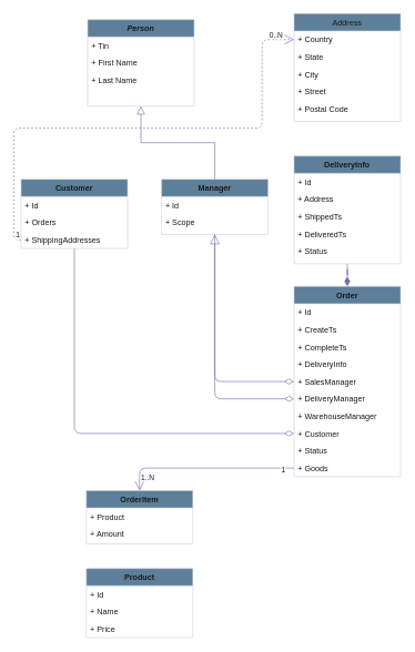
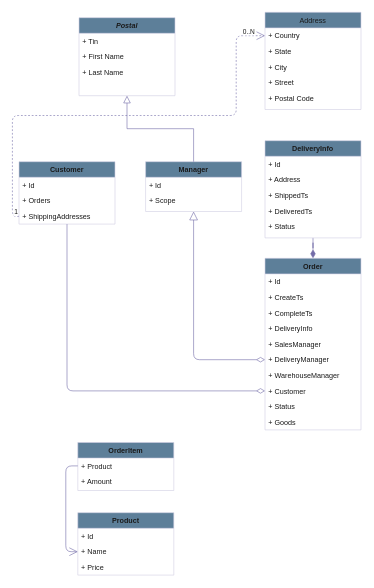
- <mxCell id="2" value="Person" style="swimlane;fontStyle=3;align=center;verticalAlign=top;childLayout=stackLayout;horizontal=1;startSize=26;horizontalStack=0;resizeParent=1;resizeLast=0;collapsible=1;marginBottom=0;rounded=0;shadow=0;strokeWidth=1;fillColor=#5D7F99;strokeColor=#D0CEE2;fontColor=#1A1A1A;" parent="1" vertex="1"><mxGeometry x="131" y="29" width="160" height="130" as="geometry"><mxRectangle x="230" y="140" width="160" height="26" as="alternateBounds" /></mxGeometry></mxCell>
+ <mxCell id="2" value="Postal" style="swimlane;fontStyle=3;align=center;verticalAlign=top;childLayout=stackLayout;horizontal=1;startSize=26;horizontalStack=0;resizeParent=1;resizeLast=0;collapsible=1;marginBottom=0;rounded=0;shadow=0;strokeWidth=1;fillColor=#5D7F99;strokeColor=#D0CEE2;fontColor=#1A1A1A;" parent="1" vertex="1"><mxGeometry x="131" y="29" width="160" height="130" as="geometry"><mxRectangle x="230" y="140" width="160" height="26" as="alternateBounds" /></mxGeometry></mxCell>
- <mxCell id="38" style="edgeStyle=orthogonalEdgeStyle;curved=0;rounded=1;sketch=0;orthogonalLoop=1;jettySize=auto;html=1;exitX=0;exitY=0.5;exitDx=0;exitDy=0;fontColor=#1A1A1A;strokeColor=#736CA8;entryX=0.5;entryY=1;entryDx=0;entryDy=0;endArrow=none;endFill=0;startArrow=diamondThin;startFill=0;endSize=12;startSize=12;" parent="1" source="26" target="10" edge="1"><mxGeometry relative="1" as="geometry"><mxPoint x="277" y="455.529" as="targetPoint" /></mxGeometry></mxCell>
- <mxCell id="51" style="edgeStyle=orthogonalEdgeStyle;curved=0;rounded=1;sketch=0;orthogonalLoop=1;jettySize=auto;html=1;fontColor=#1A1A1A;startArrow=none;startFill=0;endArrow=open;endFill=0;startSize=12;endSize=12;strokeColor=#736CA8;" parent="1" source="31" target="40" edge="1"><mxGeometry relative="1" as="geometry"><Array as="points"><mxPoint x="209" y="703" /></Array></mxGeometry></mxCell>
- <mxCell id="52" value="1" style="edgeLabel;html=1;align=center;verticalAlign=middle;resizable=0;points=[];fontColor=#1A1A1A;" parent="51" vertex="1" connectable="0"><mxGeometry x="-0.872" y="2" relative="1" as="geometry"><mxPoint as="offset" /></mxGeometry></mxCell>
- <mxCell id="53" value="1..N" style="edgeLabel;html=1;align=center;verticalAlign=middle;resizable=0;points=[];fontColor=#1A1A1A;" parent="51" vertex="1" connectable="0"><mxGeometry x="0.797" relative="1" as="geometry"><mxPoint x="11" y="6" as="offset" /></mxGeometry></mxCell>
+ <mxCell id="47" style="edgeStyle=orthogonalEdgeStyle;curved=0;rounded=1;sketch=0;orthogonalLoop=1;jettySize=auto;html=1;entryX=0;entryY=0.5;entryDx=0;entryDy=0;fontColor=#1A1A1A;startArrow=none;startFill=0;endArrow=open;endFill=0;startSize=12;endSize=12;strokeColor=#736CA8;" parent="1" source="41" target="45" edge="1"><mxGeometry relative="1" as="geometry" /></mxCell>
